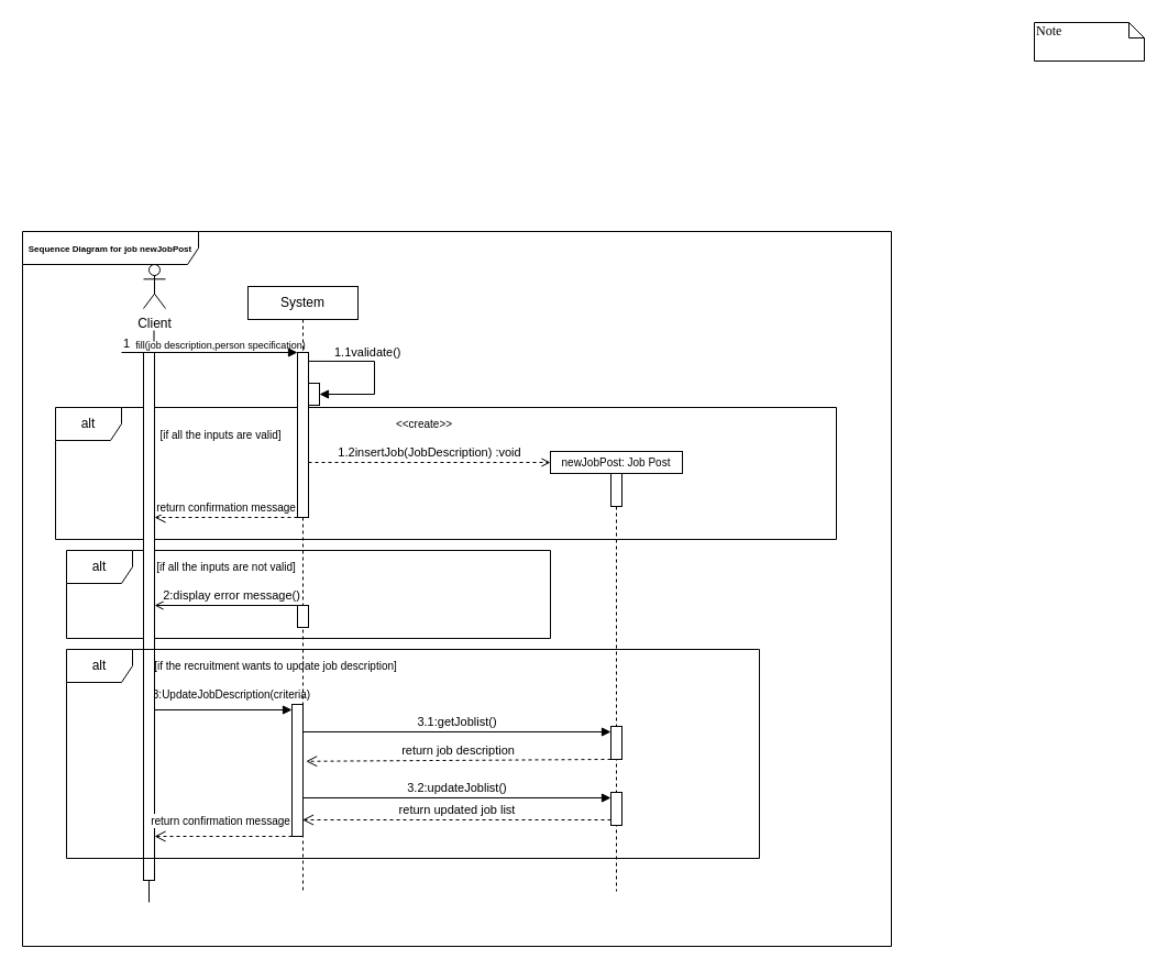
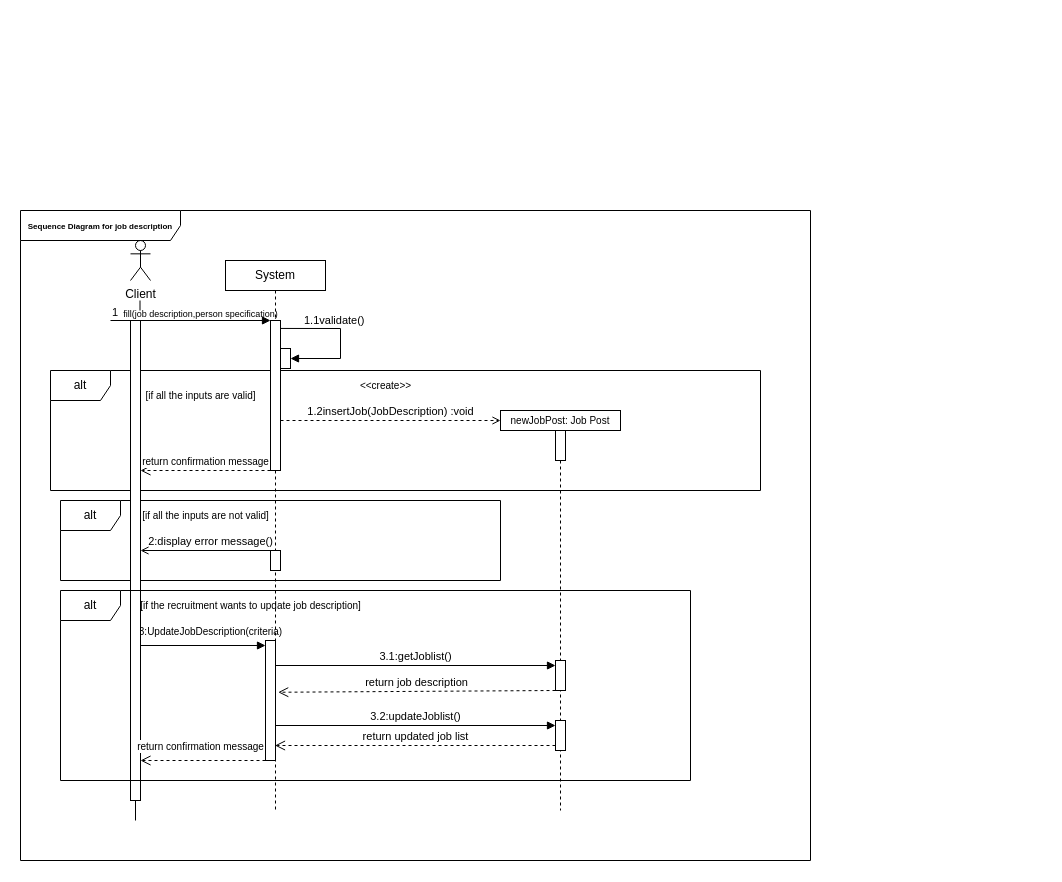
- <mxCell id="5" value="Note" style="shape=note;whiteSpace=wrap;html=1;size=14;verticalAlign=top;align=left;spacingTop=-6;rounded=0;shadow=0;comic=0;labelBackgroundColor=none;strokeWidth=1;fontFamily=Verdana;fontSize=12" parent="1" vertex="1"><mxGeometry x="940" y="20" width="100" height="35" as="geometry" /></mxCell>
- <mxCell id="35" value="&lt;font style=&quot;font-size: 8px;&quot;&gt;&lt;b style=&quot;&quot;&gt;Sequence Diagram for job newJobPost&lt;/b&gt;&lt;/font&gt;" style="shape=umlFrame;whiteSpace=wrap;html=1;pointerEvents=0;recursiveResize=0;container=1;collapsible=0;width=160;" parent="1" vertex="1"><mxGeometry x="20" y="210" width="790" height="650" as="geometry" /></mxCell>
+ <mxCell id="35" value="&lt;font style=&quot;font-size: 8px;&quot;&gt;&lt;b style=&quot;&quot;&gt;Sequence Diagram for job description&lt;/b&gt;&lt;/font&gt;" style="shape=umlFrame;whiteSpace=wrap;html=1;pointerEvents=0;recursiveResize=0;container=1;collapsible=0;width=160;" parent="1" vertex="1"><mxGeometry x="20" y="210" width="790" height="650" as="geometry" /></mxCell>
